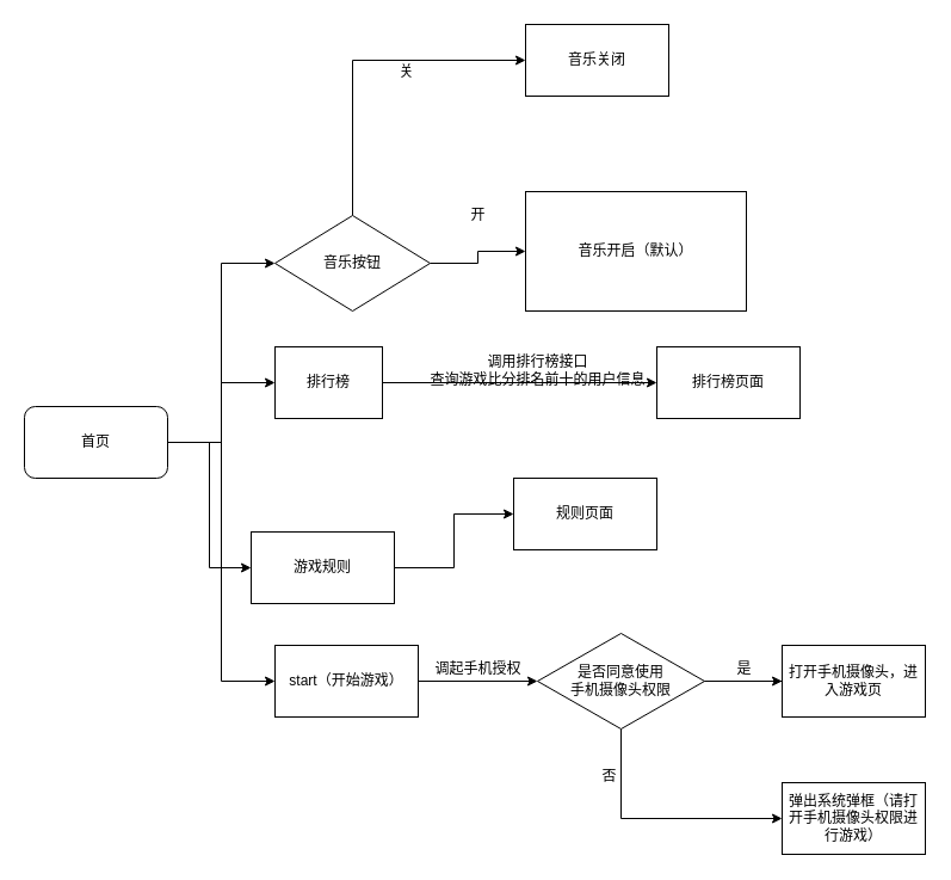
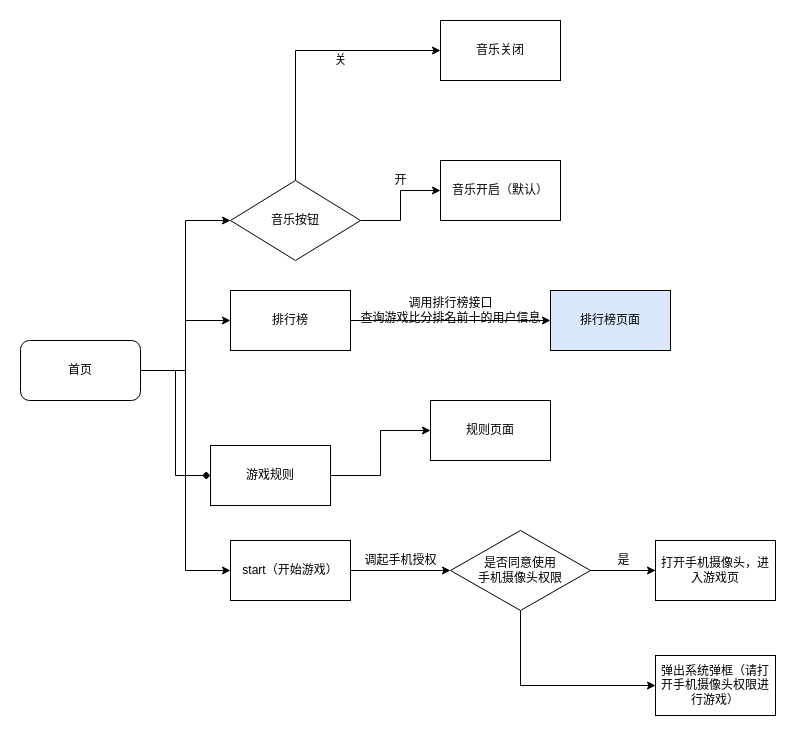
- <mxCell id="10" value="音乐开启（默认）" style="whiteSpace=wrap;html=1;" vertex="1" parent="1"><mxGeometry x="440" y="160" width="185" height="100" as="geometry" /></mxCell>
+ <mxCell id="10" value="音乐开启（默认）" style="whiteSpace=wrap;html=1;" vertex="1" parent="1"><mxGeometry x="440" y="160" width="120" height="60" as="geometry" /></mxCell>
- <mxCell id="15" value="排行榜" style="whiteSpace=wrap;html=1;" vertex="1" parent="1"><mxGeometry x="230" y="290" width="90" height="60" as="geometry" /></mxCell>
+ <mxCell id="15" value="排行榜" style="whiteSpace=wrap;html=1;" vertex="1" parent="1"><mxGeometry x="230" y="290" width="120" height="60" as="geometry" /></mxCell>
- <mxCell id="16" value="排行榜页面" style="whiteSpace=wrap;html=1;" vertex="1" parent="1"><mxGeometry x="550" y="290" width="120" height="60" as="geometry" /></mxCell>
+ <mxCell id="16" value="排行榜页面" style="whiteSpace=wrap;html=1;fillColor=#dae8fc;" vertex="1" parent="1"><mxGeometry x="550" y="290" width="120" height="60" as="geometry" /></mxCell>
- <mxCell id="4" style="edgeStyle=orthogonalEdgeStyle;rounded=0;orthogonalLoop=1;jettySize=auto;html=1;exitX=1;exitY=0.5;exitDx=0;exitDy=0;entryX=0;entryY=0.5;entryDx=0;entryDy=0;" edge="1" parent="1" source="6" target="19"><mxGeometry relative="1" as="geometry" /></mxCell>
+ <mxCell id="4" style="edgeStyle=orthogonalEdgeStyle;rounded=0;orthogonalLoop=1;jettySize=auto;html=1;exitX=1;exitY=0.5;exitDx=0;exitDy=0;entryX=0;entryY=0.5;entryDx=0;entryDy=0;endArrow=diamond;" edge="1" parent="1" source="6" target="19"><mxGeometry relative="1" as="geometry" /></mxCell>
- <mxCell id="31" value="否" style="text;html=1;align=center;verticalAlign=middle;resizable=0;points=[];autosize=1;strokeColor=none;fillColor=none;" vertex="1" parent="1"><mxGeometry x="495" y="640" width="30" height="20" as="geometry" /></mxCell>
